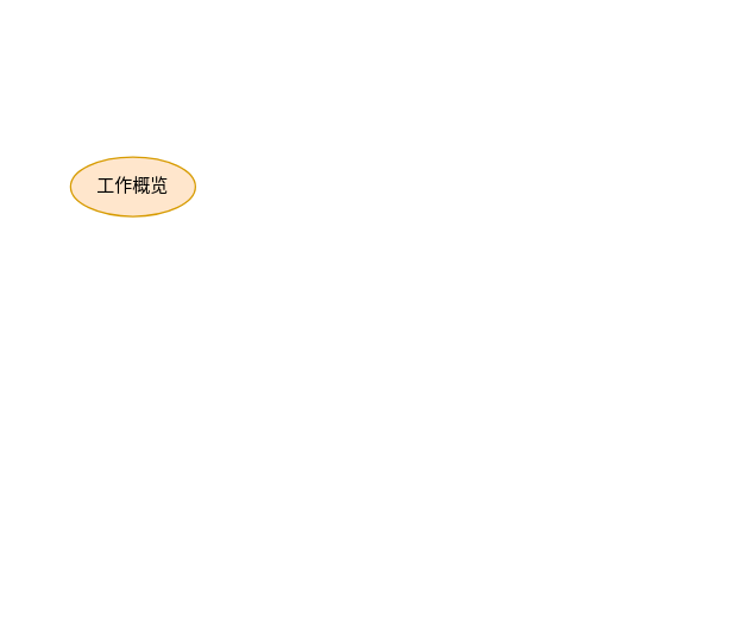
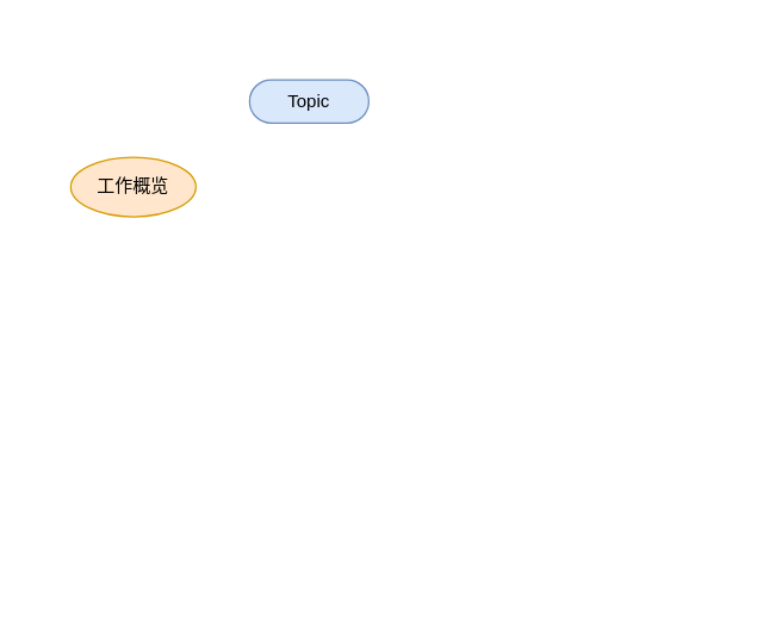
+ <mxCell id="4" value="Topic" style="whiteSpace=wrap;html=1;rounded=1;arcSize=50;align=center;verticalAlign=middle;strokeWidth=1;autosize=1;spacing=4;treeFolding=1;treeMoving=1;newEdgeStyle={&quot;edgeStyle&quot;:&quot;entityRelationEdgeStyle&quot;,&quot;startArrow&quot;:&quot;none&quot;,&quot;endArrow&quot;:&quot;none&quot;,&quot;segment&quot;:10,&quot;curved&quot;:1};fillColor=#dae8fc;strokeColor=#6c8ebf;" vertex="1" parent="2"><mxGeometry x="147" y="33" width="80" height="29" as="geometry" /></mxCell>
